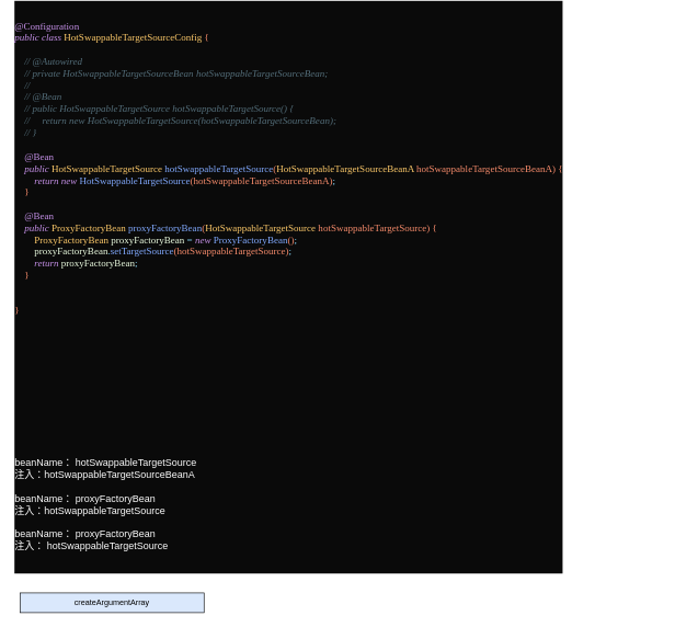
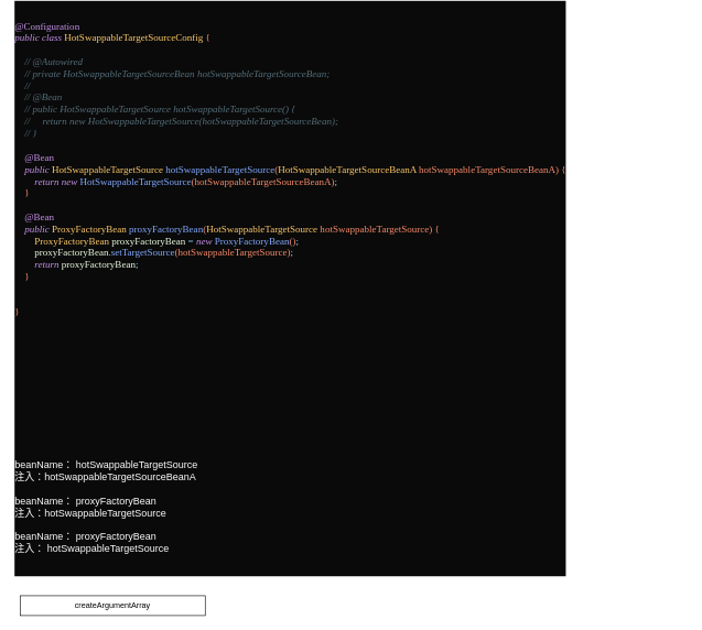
- <mxCell id="4" value="createArgumentArray" style="rounded=0;whiteSpace=wrap;html=1;labelBackgroundColor=none;align=center;fillColor=#dae8fc;" vertex="1" parent="1"><mxGeometry x="30" y="740" width="280" height="30" as="geometry" /></mxCell>
+ <mxCell id="4" value="createArgumentArray" style="rounded=0;whiteSpace=wrap;html=1;labelBackgroundColor=none;align=center;" vertex="1" parent="1"><mxGeometry x="30" y="740" width="280" height="30" as="geometry" /></mxCell>
